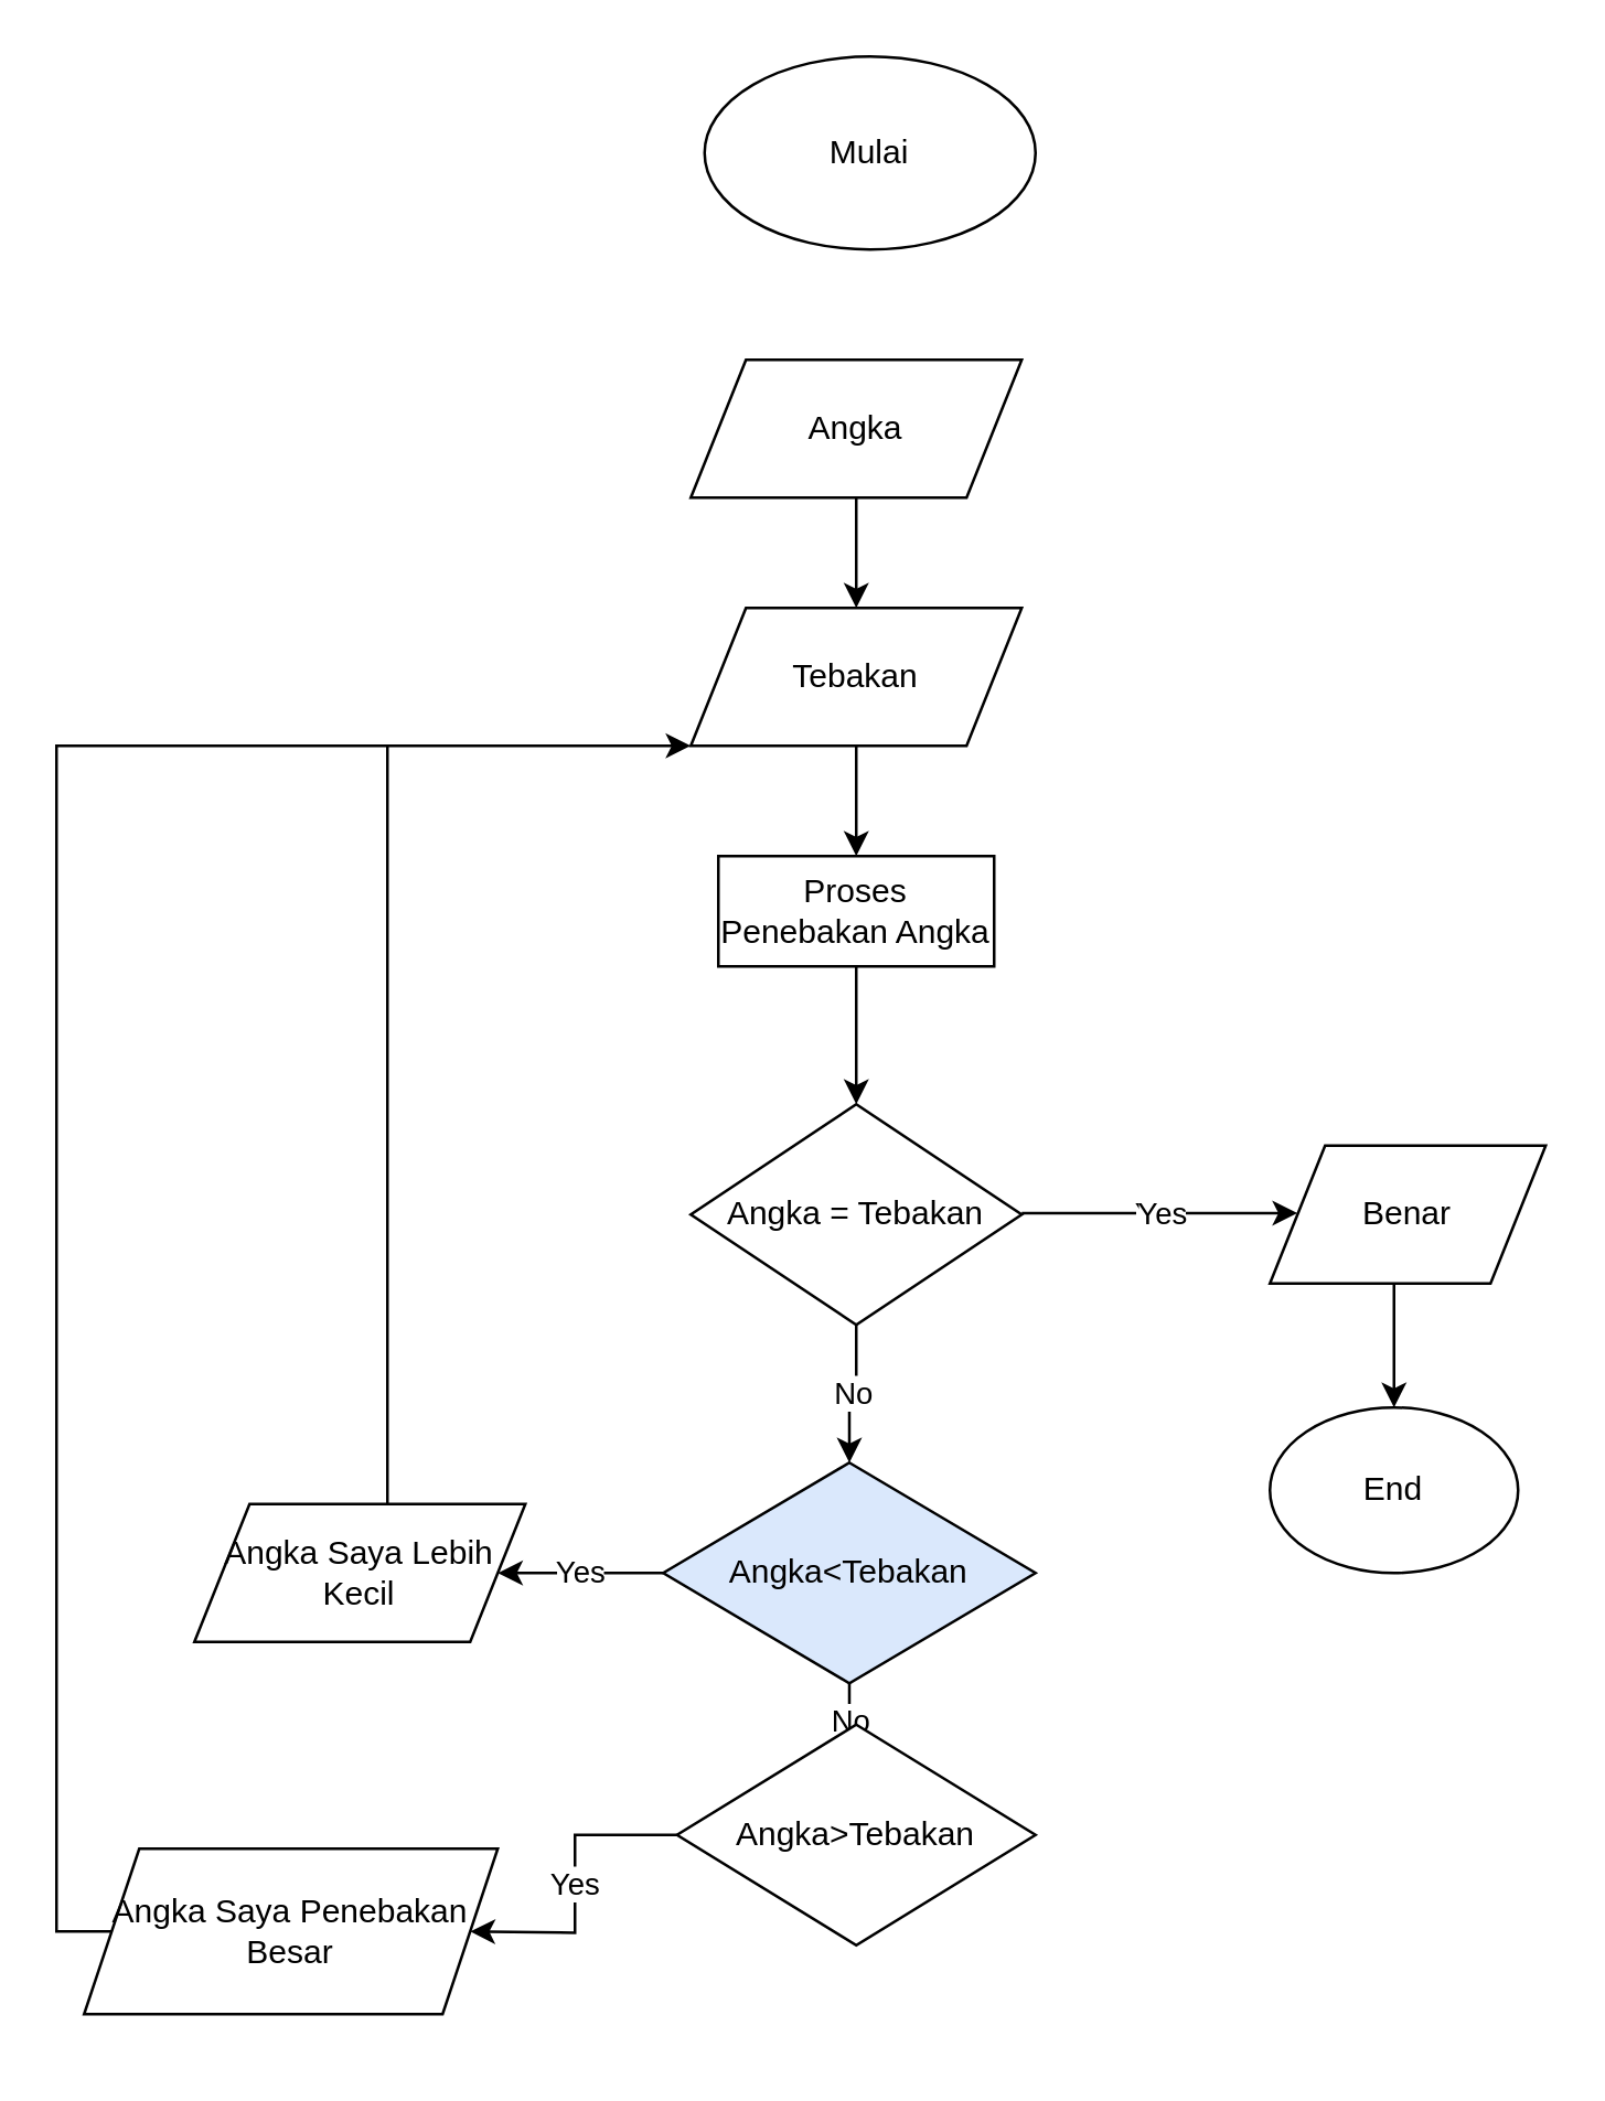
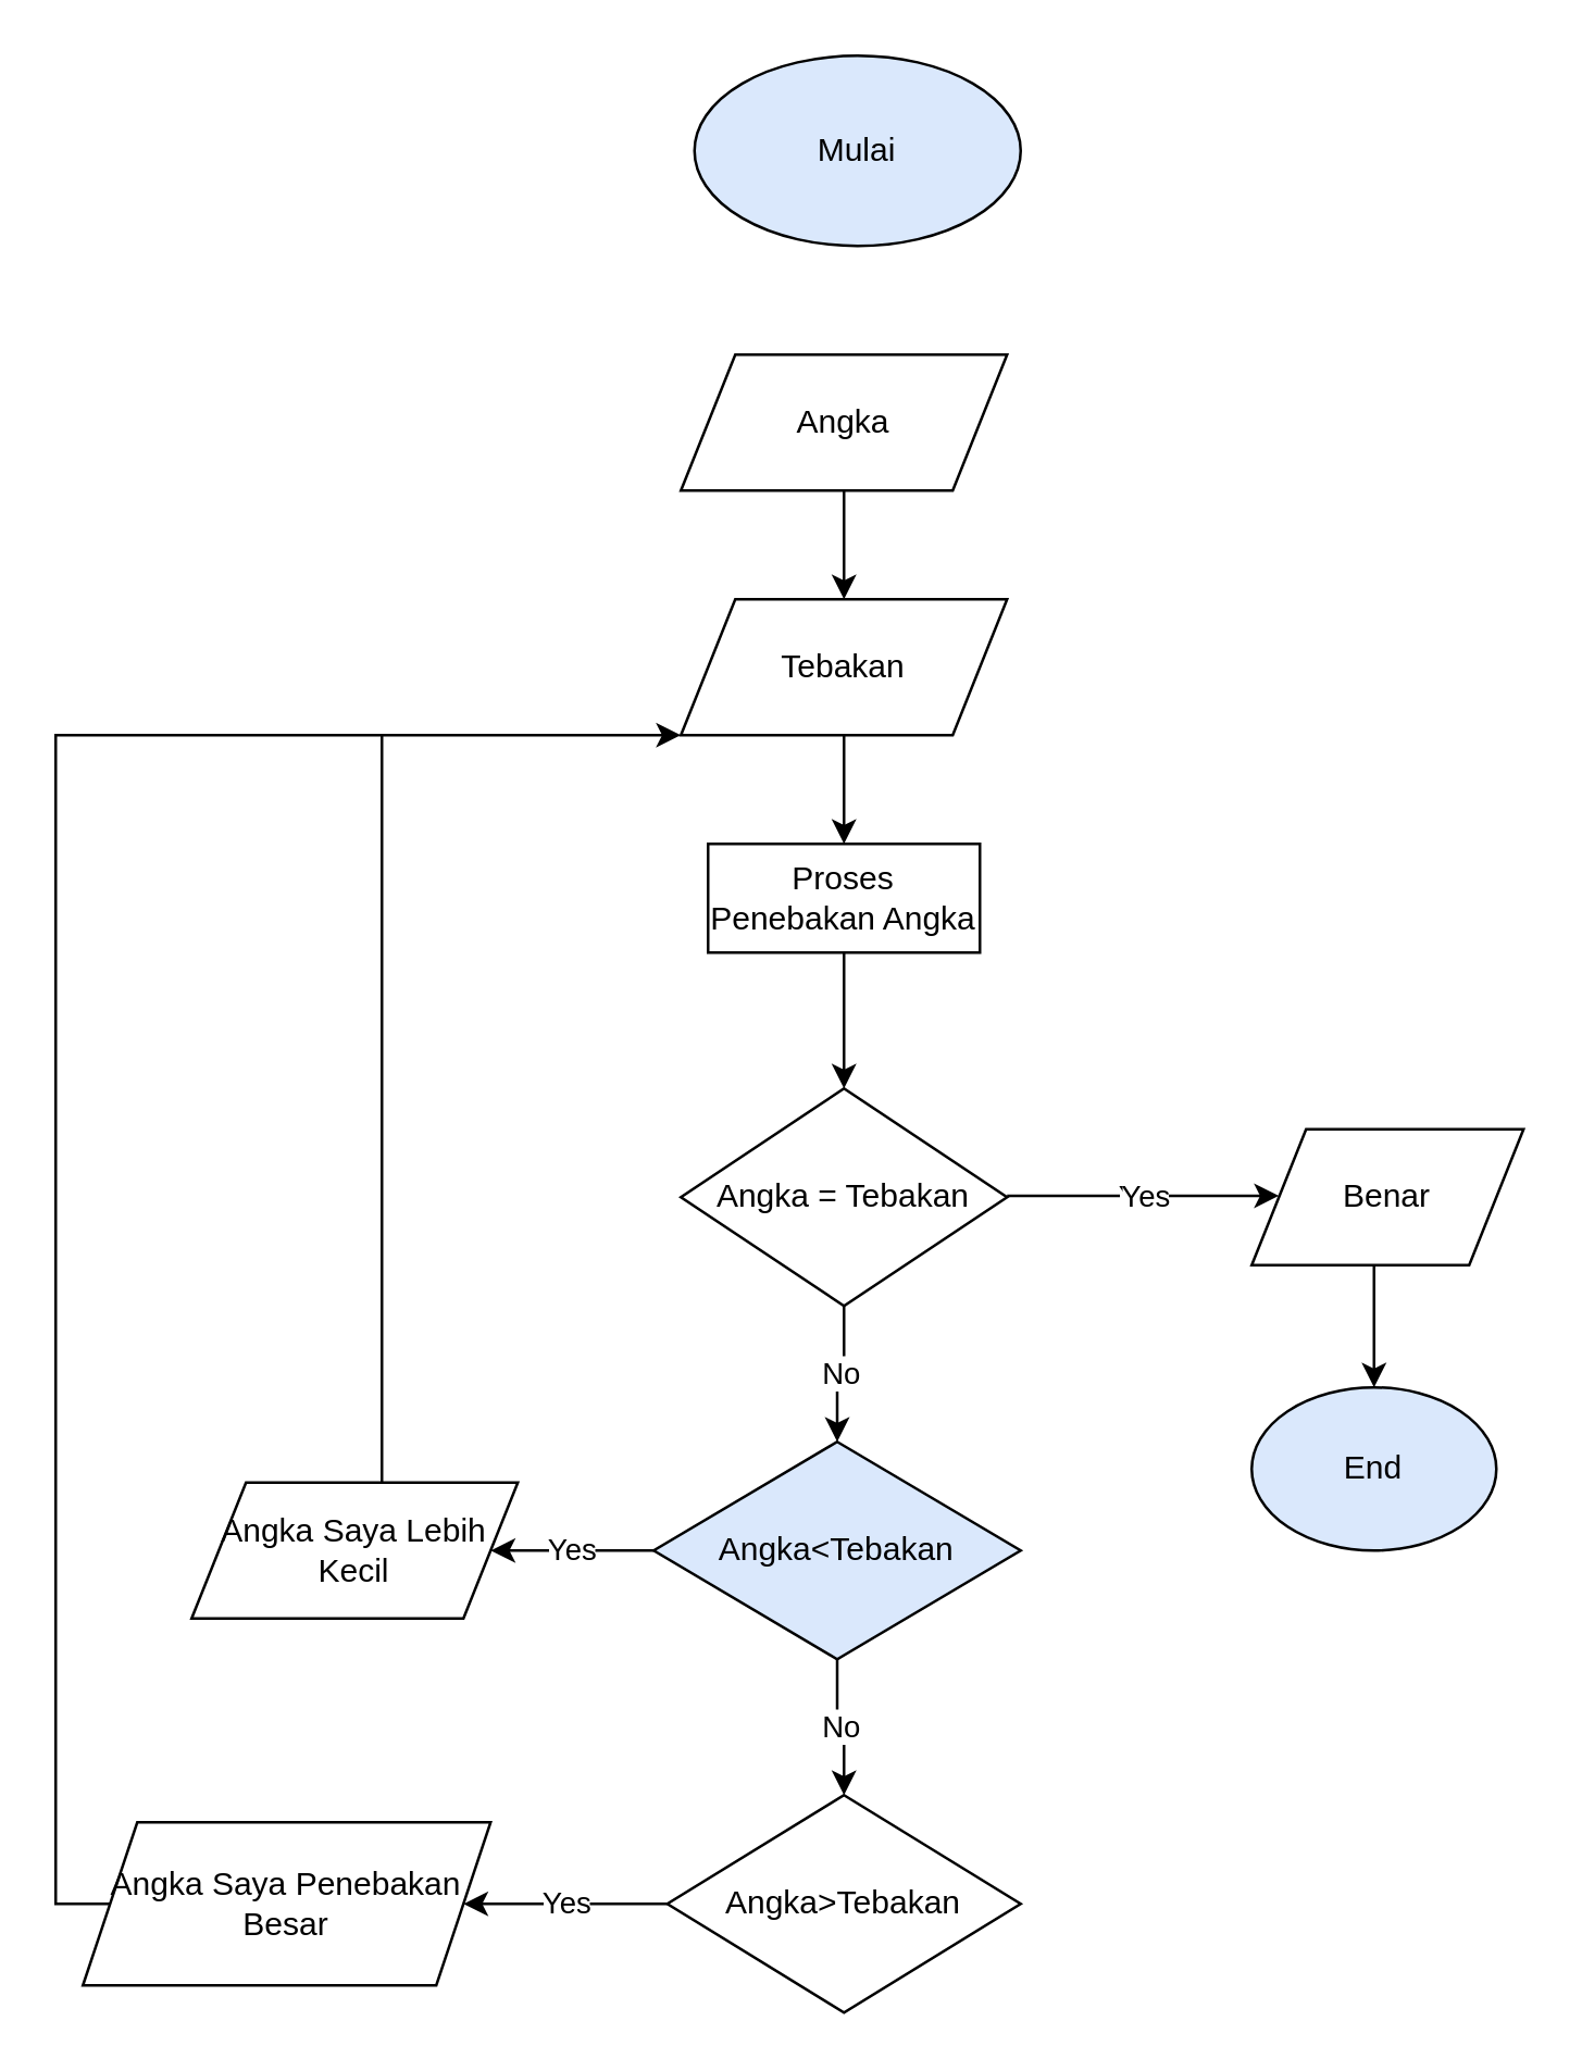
- <mxCell id="2" value="Mulai" style="ellipse;whiteSpace=wrap;html=1;" parent="1" vertex="1"><mxGeometry x="255" y="20" width="120" height="70" as="geometry" /></mxCell>
+ <mxCell id="2" value="Mulai" style="ellipse;whiteSpace=wrap;html=1;fillColor=#dae8fc;" parent="1" vertex="1"><mxGeometry x="255" y="20" width="120" height="70" as="geometry" /></mxCell>
- <mxCell id="21" value="End" style="ellipse;whiteSpace=wrap;html=1;" parent="1" vertex="1"><mxGeometry x="460" y="510" width="90" height="60" as="geometry" /></mxCell>
+ <mxCell id="21" value="End" style="ellipse;whiteSpace=wrap;html=1;fillColor=#dae8fc;" parent="1" vertex="1"><mxGeometry x="460" y="510" width="90" height="60" as="geometry" /></mxCell>
- <mxCell id="19" value="Angka&amp;gt;Tebakan" style="rhombus;whiteSpace=wrap;html=1;" parent="1" vertex="1"><mxGeometry x="245" y="625" width="130" height="80" as="geometry" /></mxCell>
+ <mxCell id="19" value="Angka&amp;gt;Tebakan" style="rhombus;whiteSpace=wrap;html=1;" parent="1" vertex="1"><mxGeometry x="245" y="660" width="130" height="80" as="geometry" /></mxCell>
